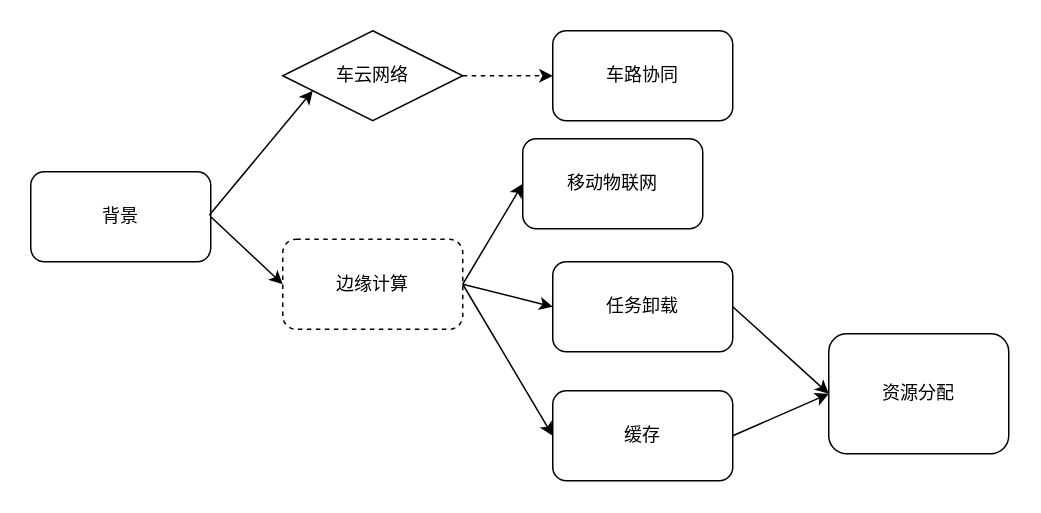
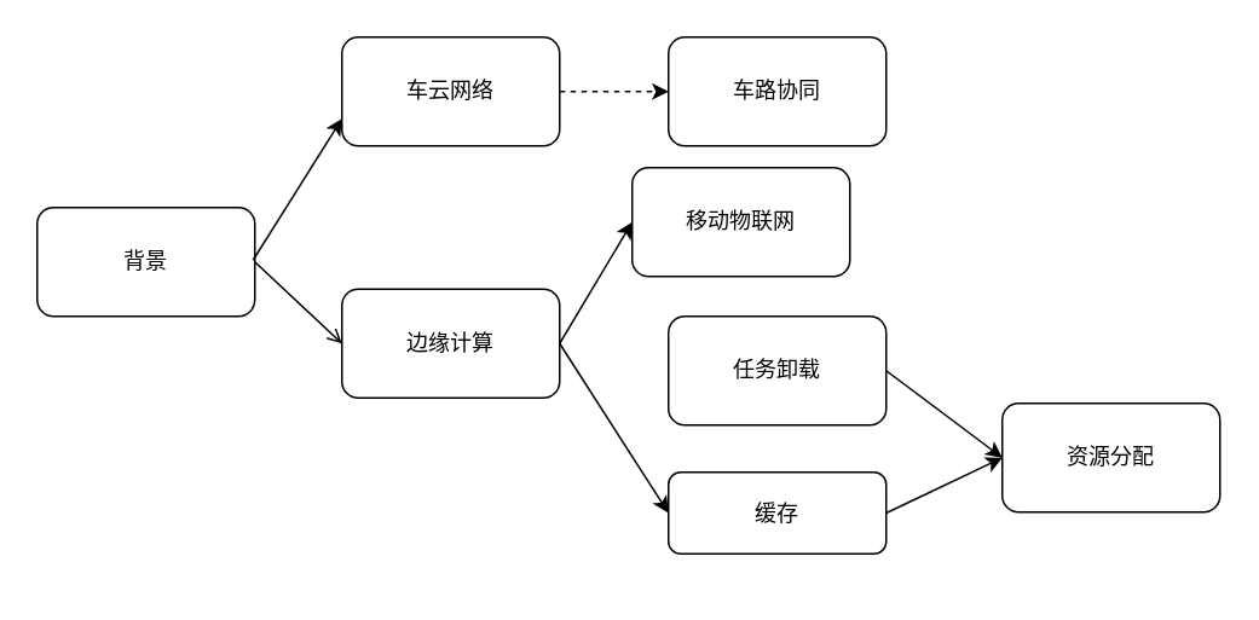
- <mxCell id="4" value="车云网络" style="rhombus;whiteSpace=wrap;html=1;" vertex="1" parent="1"><mxGeometry x="188" y="20" width="120" height="60" as="geometry" /></mxCell>
+ <mxCell id="4" value="车云网络" style="rounded=1;whiteSpace=wrap;html=1;" vertex="1" parent="1"><mxGeometry x="188" y="20" width="120" height="60" as="geometry" /></mxCell>
- <mxCell id="11" value="" style="endArrow=classic;html=1;rounded=0;entryX=0;entryY=0.5;entryDx=0;entryDy=0;exitX=1;exitY=0.5;exitDx=0;exitDy=0;" edge="1" parent="1" source="2" target="5"><mxGeometry width="50" height="50" relative="1" as="geometry"><mxPoint x="149" y="146" as="sourcePoint" /><mxPoint x="198" y="75" as="targetPoint" /></mxGeometry></mxCell>
+ <mxCell id="11" value="" style="endArrow=open;html=1;rounded=0;entryX=0;entryY=0.5;entryDx=0;entryDy=0;exitX=1;exitY=0.5;exitDx=0;exitDy=0;" edge="1" parent="1" source="2" target="5"><mxGeometry width="50" height="50" relative="1" as="geometry"><mxPoint x="149" y="146" as="sourcePoint" /><mxPoint x="198" y="75" as="targetPoint" /></mxGeometry></mxCell>
- <mxCell id="5" value="边缘计算" style="rounded=1;whiteSpace=wrap;html=1;dashed=1;" vertex="1" parent="1"><mxGeometry x="188" y="159" width="120" height="60" as="geometry" /></mxCell>
+ <mxCell id="5" value="边缘计算" style="rounded=1;whiteSpace=wrap;html=1;" vertex="1" parent="1"><mxGeometry x="188" y="159" width="120" height="60" as="geometry" /></mxCell>
- <mxCell id="13" value="" style="endArrow=classic;html=1;rounded=0;entryX=0;entryY=0.5;entryDx=0;entryDy=0;exitX=1;exitY=0.5;exitDx=0;exitDy=0;" edge="1" parent="1" source="5" target="8"><mxGeometry width="50" height="50" relative="1" as="geometry"><mxPoint x="318" y="199" as="sourcePoint" /><mxPoint x="384" y="149" as="targetPoint" /></mxGeometry></mxCell>
- <mxCell id="15" value="资源分配" style="rounded=1;whiteSpace=wrap;html=1;" vertex="1" parent="1"><mxGeometry x="552" y="222" width="120" height="80" as="geometry" /></mxCell>
+ <mxCell id="15" value="资源分配" style="rounded=1;whiteSpace=wrap;html=1;" vertex="1" parent="1"><mxGeometry x="552" y="222" width="120" height="60" as="geometry" /></mxCell>
- <mxCell id="9" value="缓存" style="rounded=1;whiteSpace=wrap;html=1;" vertex="1" parent="1"><mxGeometry x="368" y="260" width="120" height="60" as="geometry" /></mxCell>
+ <mxCell id="9" value="缓存" style="rounded=1;whiteSpace=wrap;html=1;" vertex="1" parent="1"><mxGeometry x="368" y="260" width="120" height="45" as="geometry" /></mxCell>
